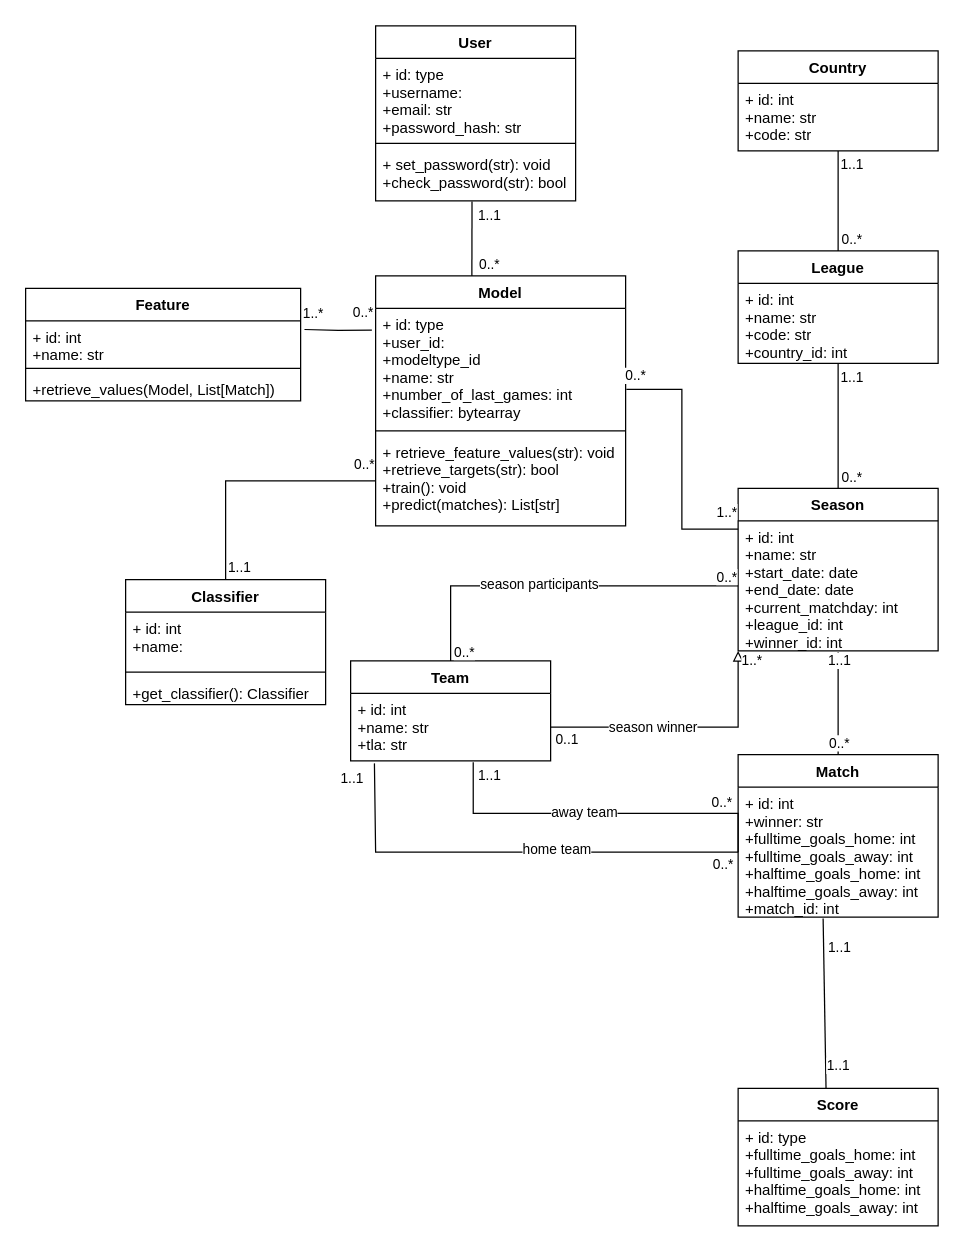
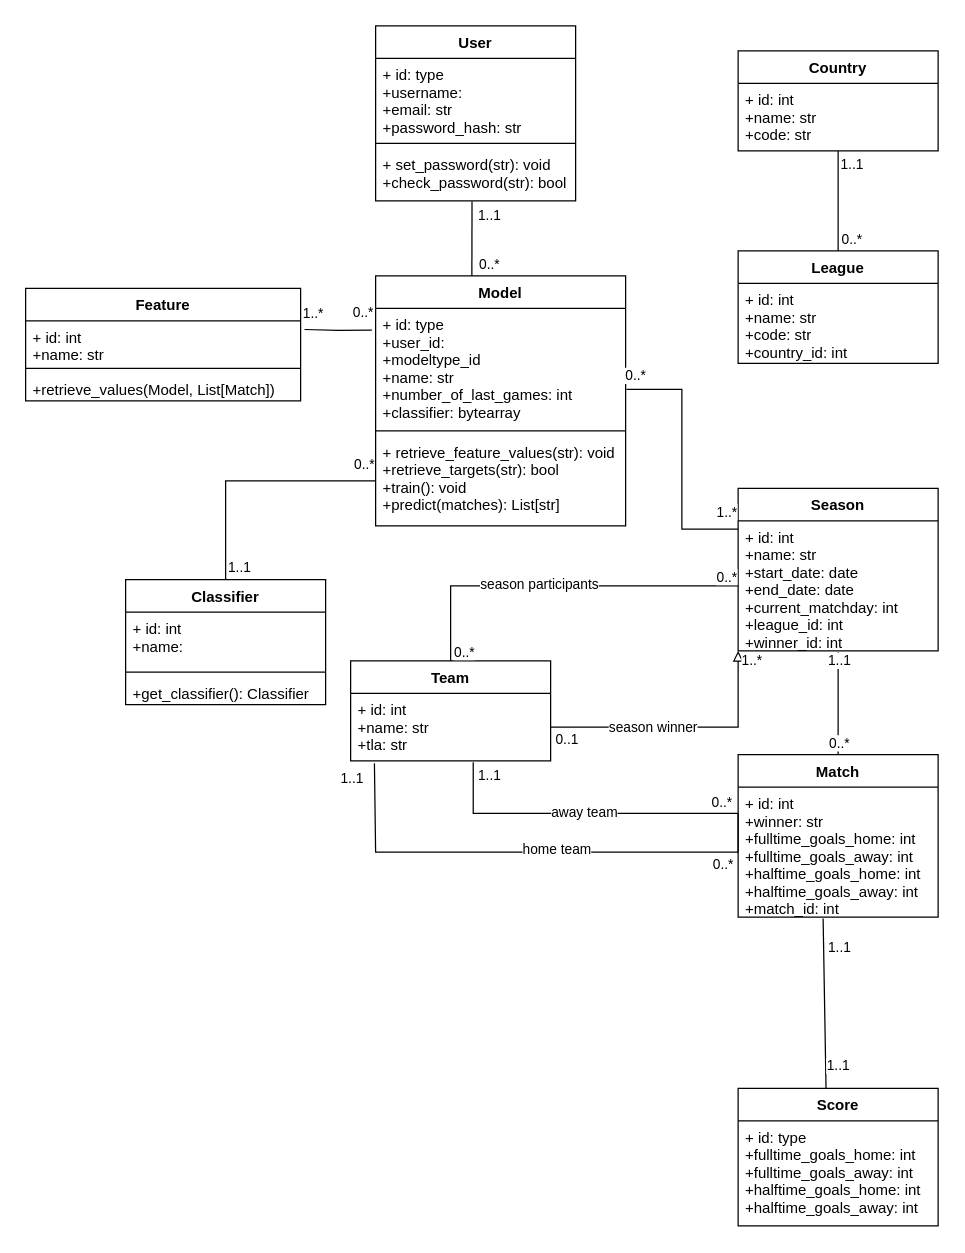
- <mxCell id="28" style="edgeStyle=orthogonalEdgeStyle;rounded=0;orthogonalLoop=1;jettySize=auto;html=1;exitX=0.5;exitY=0;exitDx=0;exitDy=0;entryX=0.5;entryY=1;entryDx=0;entryDy=0;endArrow=none;endFill=0;" parent="1" source="31" target="21" edge="1"><mxGeometry relative="1" as="geometry" /></mxCell>
- <mxCell id="29" value="0..*" style="edgeLabel;html=1;align=center;verticalAlign=middle;resizable=0;points=[];" parent="28" vertex="1" connectable="0"><mxGeometry x="-0.795" y="1" relative="1" as="geometry"><mxPoint x="11" as="offset" /></mxGeometry></mxCell>
- <mxCell id="30" value="1..1" style="edgeLabel;html=1;align=center;verticalAlign=middle;resizable=0;points=[];" parent="28" vertex="1" connectable="0"><mxGeometry x="0.884" y="1" relative="1" as="geometry"><mxPoint x="11" y="4" as="offset" /></mxGeometry></mxCell>
